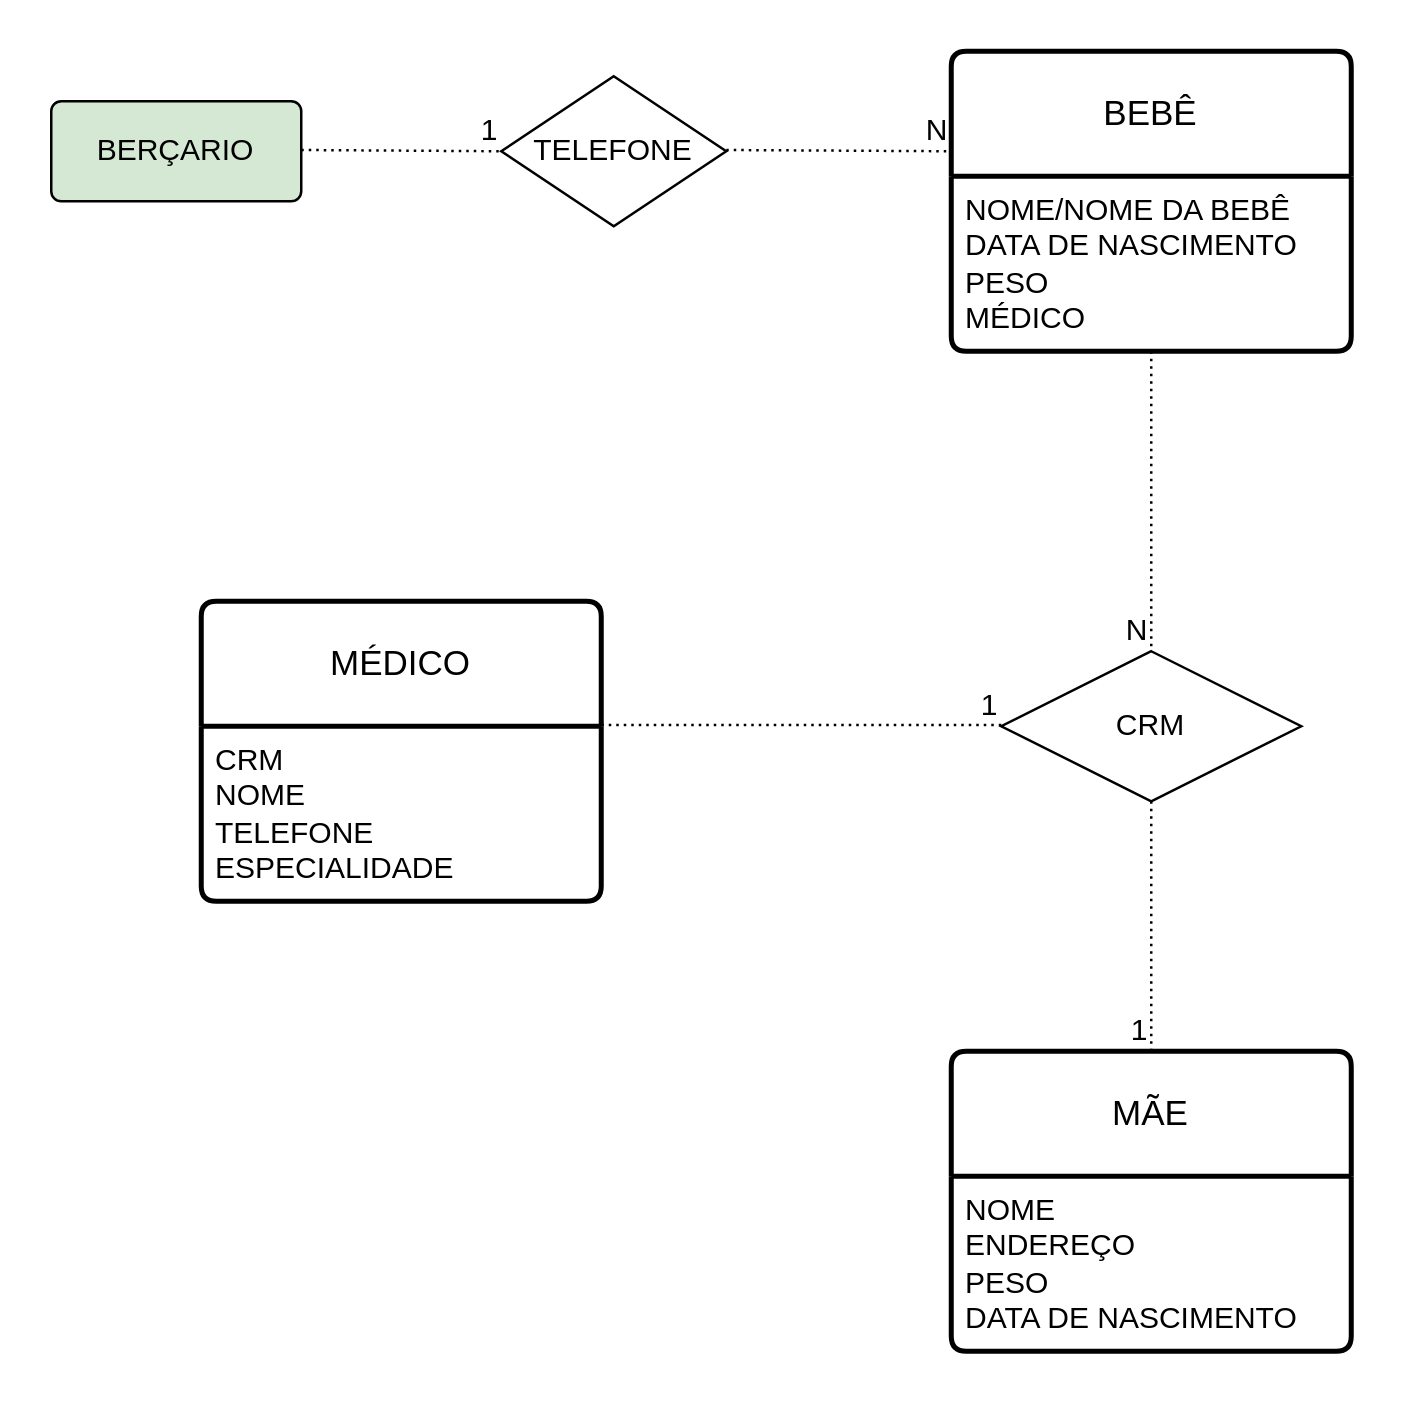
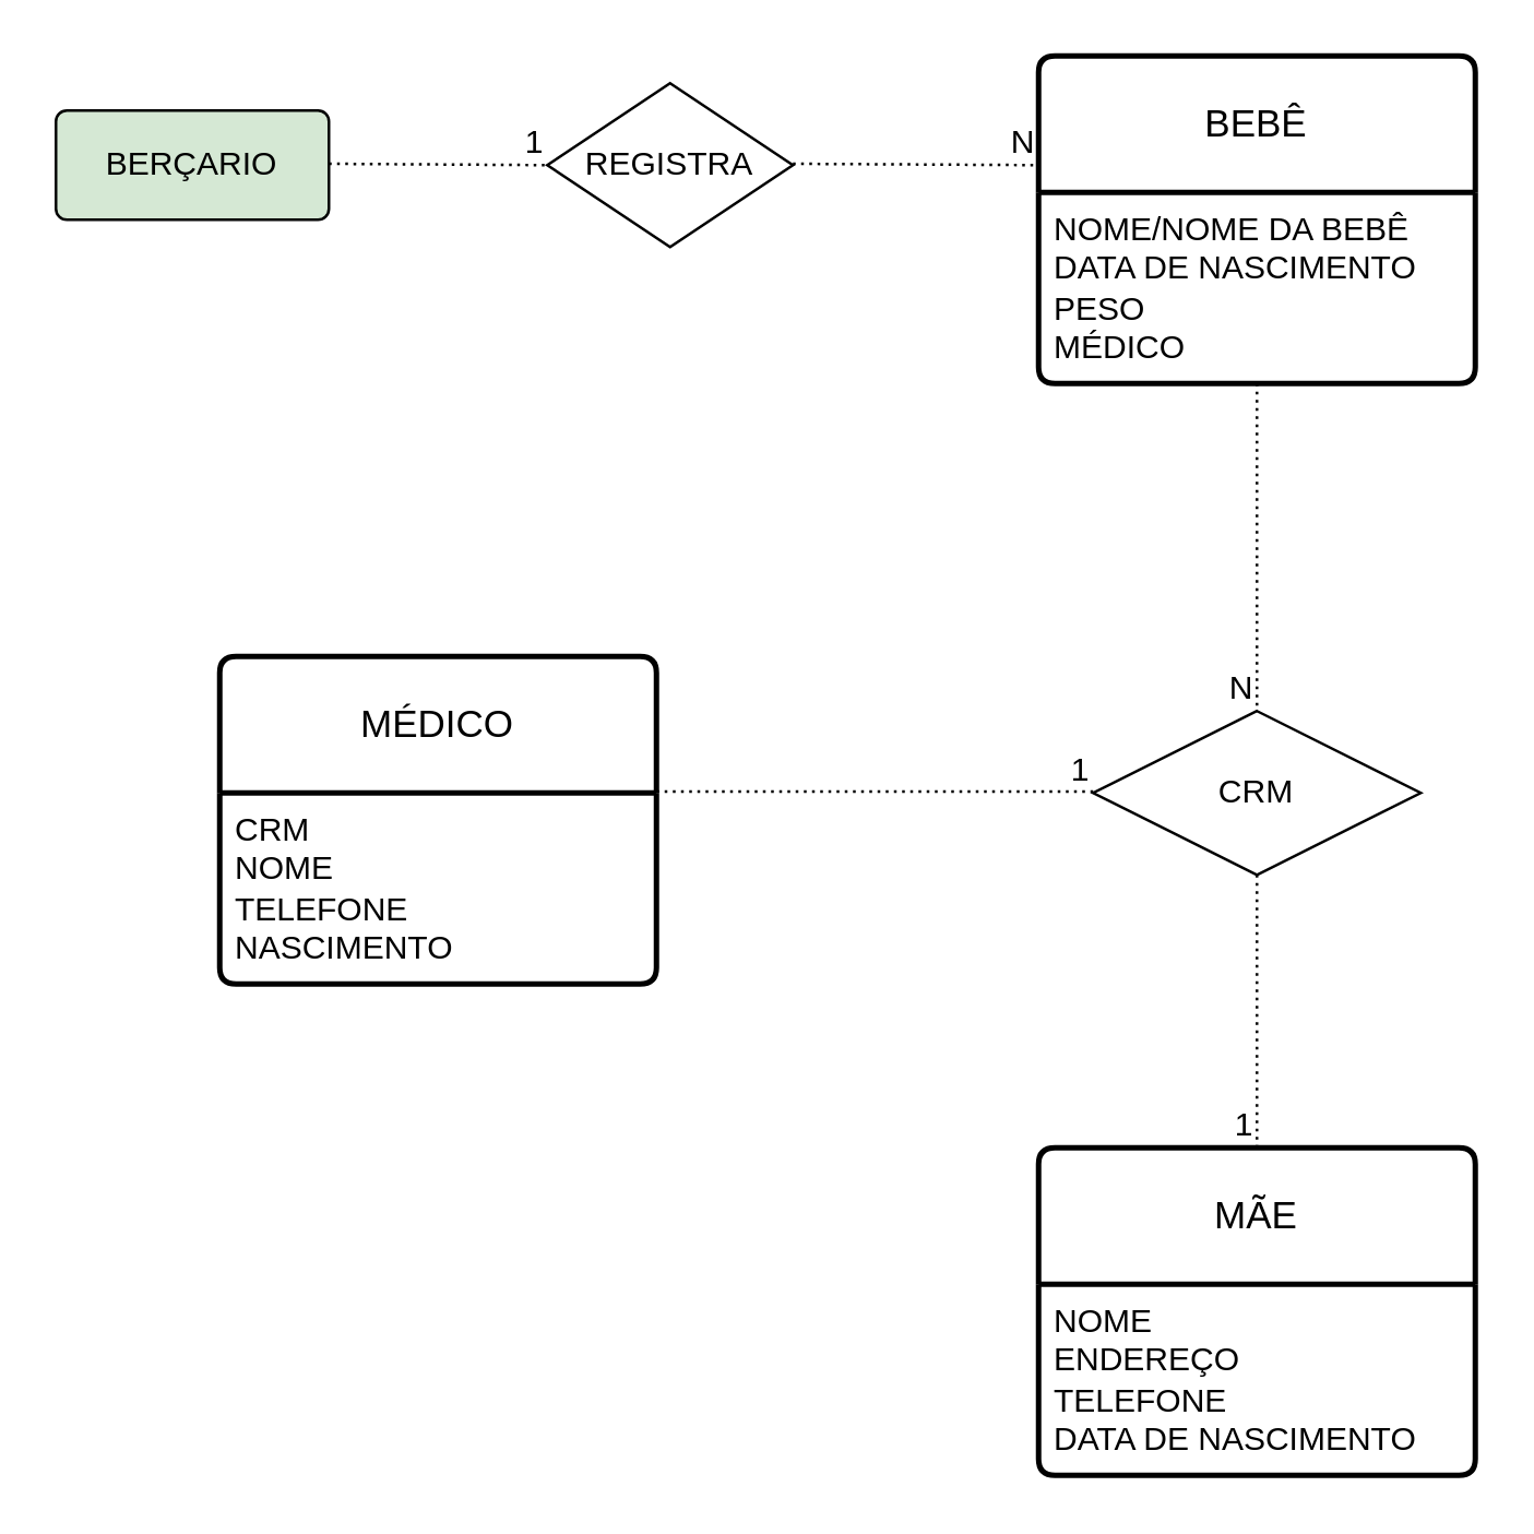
- <mxCell id="5" value="TELEFONE" style="shape=rhombus;perimeter=rhombusPerimeter;whiteSpace=wrap;html=1;align=center;" vertex="1" parent="1"><mxGeometry x="200" y="30" width="90" height="60" as="geometry" /></mxCell>
+ <mxCell id="5" value="REGISTRA" style="shape=rhombus;perimeter=rhombusPerimeter;whiteSpace=wrap;html=1;align=center;" vertex="1" parent="1"><mxGeometry x="200" y="30" width="90" height="60" as="geometry" /></mxCell>
- <mxCell id="20" value="&lt;div&gt;CRM&lt;/div&gt;&lt;div&gt;NOME&lt;/div&gt;&lt;div&gt;TELEFONE&lt;/div&gt;&lt;div&gt;ESPECIALIDADE&lt;br&gt;&lt;/div&gt;" style="align=left;strokeColor=none;fillColor=none;spacingLeft=4;fontSize=12;verticalAlign=top;resizable=0;rotatable=0;part=1;html=1;" vertex="1" parent="19"><mxGeometry y="50" width="160" height="70" as="geometry" /></mxCell>
+ <mxCell id="20" value="&lt;div&gt;CRM&lt;/div&gt;&lt;div&gt;NOME&lt;/div&gt;&lt;div&gt;TELEFONE&lt;/div&gt;&lt;div&gt;NASCIMENTO&lt;br&gt;&lt;/div&gt;" style="align=left;strokeColor=none;fillColor=none;spacingLeft=4;fontSize=12;verticalAlign=top;resizable=0;rotatable=0;part=1;html=1;" vertex="1" parent="19"><mxGeometry y="50" width="160" height="70" as="geometry" /></mxCell>
- <mxCell id="16" value="&lt;div&gt;NOME &lt;br&gt;&lt;/div&gt;&lt;div&gt;ENDEREÇO&lt;/div&gt;&lt;div&gt;PESO&lt;/div&gt;&lt;div&gt;DATA DE NASCIMENTO&lt;br&gt;&lt;/div&gt;" style="align=left;strokeColor=none;fillColor=none;spacingLeft=4;fontSize=12;verticalAlign=top;resizable=0;rotatable=0;part=1;html=1;" vertex="1" parent="15"><mxGeometry y="50" width="160" height="70" as="geometry" /></mxCell>
+ <mxCell id="16" value="&lt;div&gt;NOME &lt;br&gt;&lt;/div&gt;&lt;div&gt;ENDEREÇO&lt;/div&gt;&lt;div&gt;TELEFONE&lt;/div&gt;&lt;div&gt;DATA DE NASCIMENTO&lt;br&gt;&lt;/div&gt;" style="align=left;strokeColor=none;fillColor=none;spacingLeft=4;fontSize=12;verticalAlign=top;resizable=0;rotatable=0;part=1;html=1;" vertex="1" parent="15"><mxGeometry y="50" width="160" height="70" as="geometry" /></mxCell>
